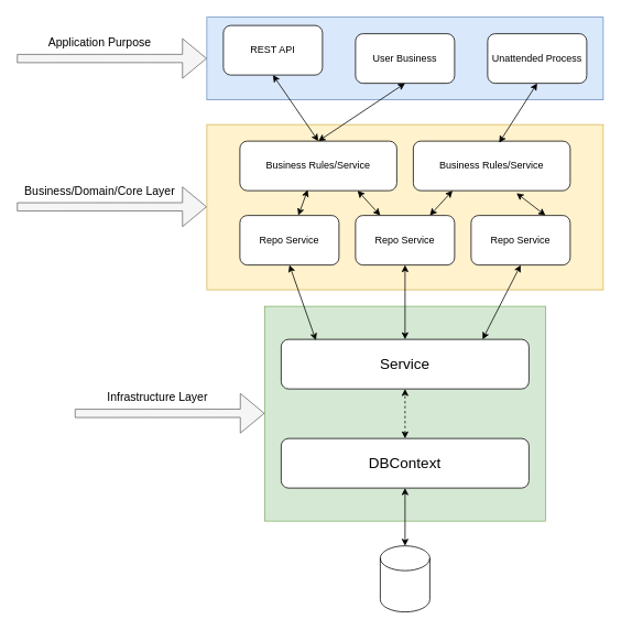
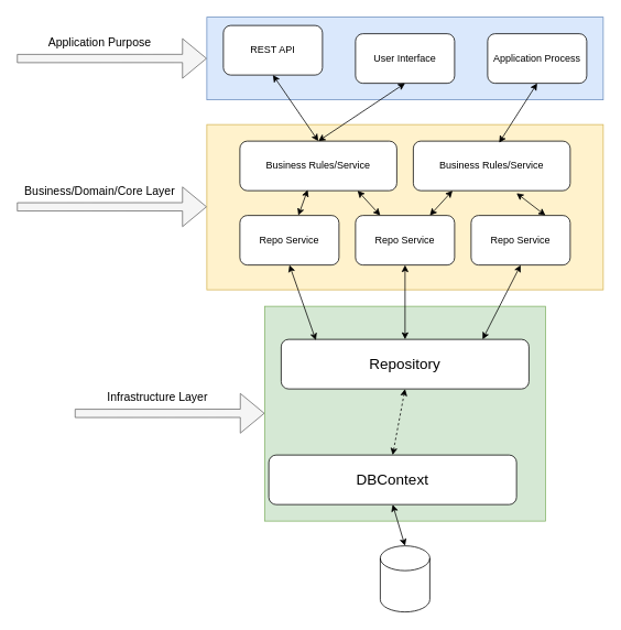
- <mxCell id="27" value="User Business" style="rounded=1;whiteSpace=wrap;html=1;" parent="1" vertex="1"><mxGeometry x="430" y="40" width="120" height="60" as="geometry" /></mxCell>
+ <mxCell id="27" value="User Interface" style="rounded=1;whiteSpace=wrap;html=1;" parent="1" vertex="1"><mxGeometry x="430" y="40" width="120" height="60" as="geometry" /></mxCell>
- <mxCell id="28" value="Unattended Process" style="rounded=1;whiteSpace=wrap;html=1;" parent="1" vertex="1"><mxGeometry x="590" y="40" width="120" height="60" as="geometry" /></mxCell>
+ <mxCell id="28" value="Application Process" style="rounded=1;whiteSpace=wrap;html=1;" parent="1" vertex="1"><mxGeometry x="590" y="40" width="120" height="60" as="geometry" /></mxCell>
- <mxCell id="7" value="&lt;font style=&quot;font-size: 18px;&quot;&gt;Service&lt;/font&gt;" style="rounded=1;whiteSpace=wrap;html=1;" parent="1" vertex="1"><mxGeometry x="340" y="410" width="300" height="60" as="geometry" /></mxCell>
+ <mxCell id="7" value="&lt;font style=&quot;font-size: 18px;&quot;&gt;Repository&lt;/font&gt;" style="rounded=1;whiteSpace=wrap;html=1;" parent="1" vertex="1"><mxGeometry x="340" y="410" width="300" height="60" as="geometry" /></mxCell>
- <mxCell id="4" value="&lt;font style=&quot;font-size: 18px;&quot;&gt;DBContext&lt;/font&gt;" style="rounded=1;whiteSpace=wrap;html=1;" parent="1" vertex="1"><mxGeometry x="340" y="530" width="300" height="60" as="geometry" /></mxCell>
+ <mxCell id="4" value="&lt;font style=&quot;font-size: 18px;&quot;&gt;DBContext&lt;/font&gt;" style="rounded=1;whiteSpace=wrap;html=1;" parent="1" vertex="1"><mxGeometry x="325" y="550" width="300" height="60" as="geometry" /></mxCell>
